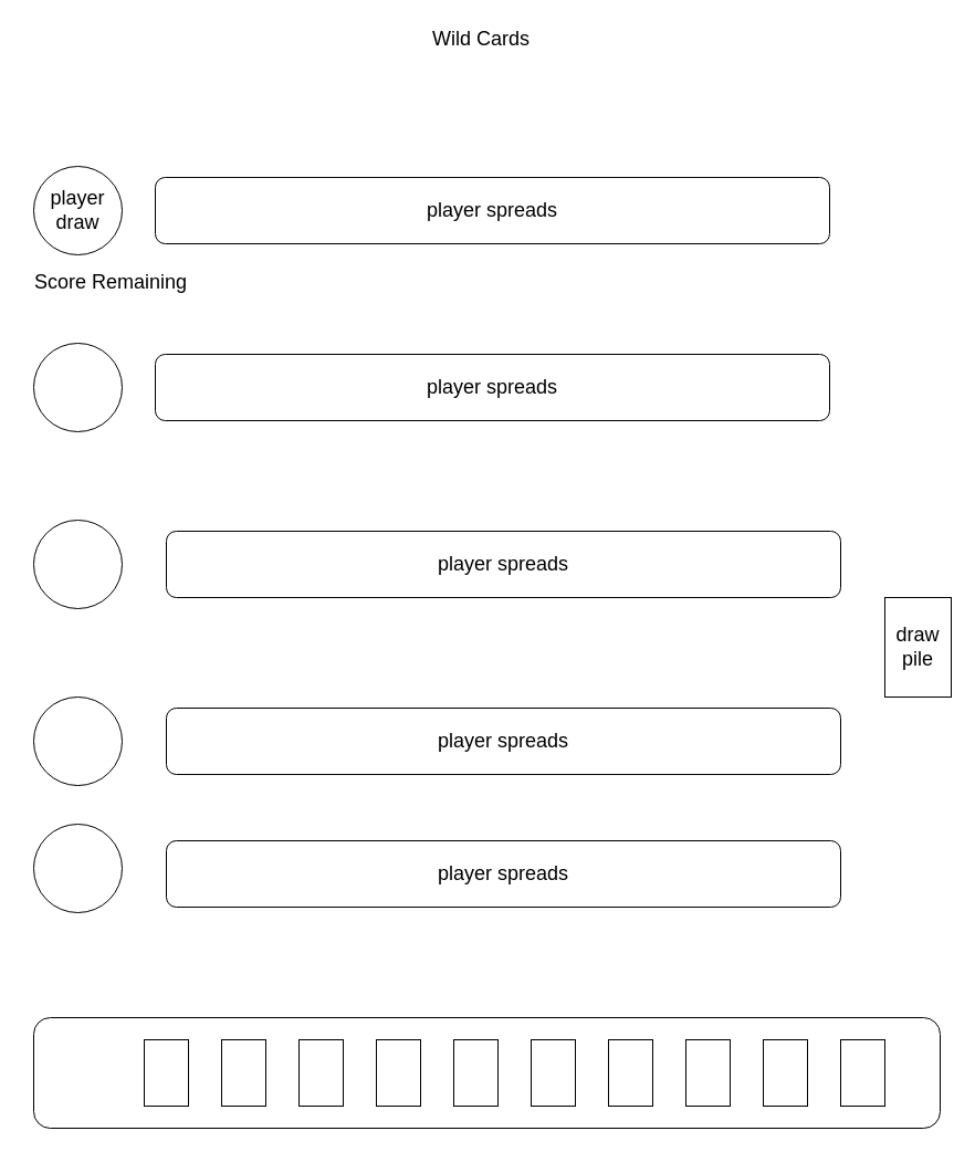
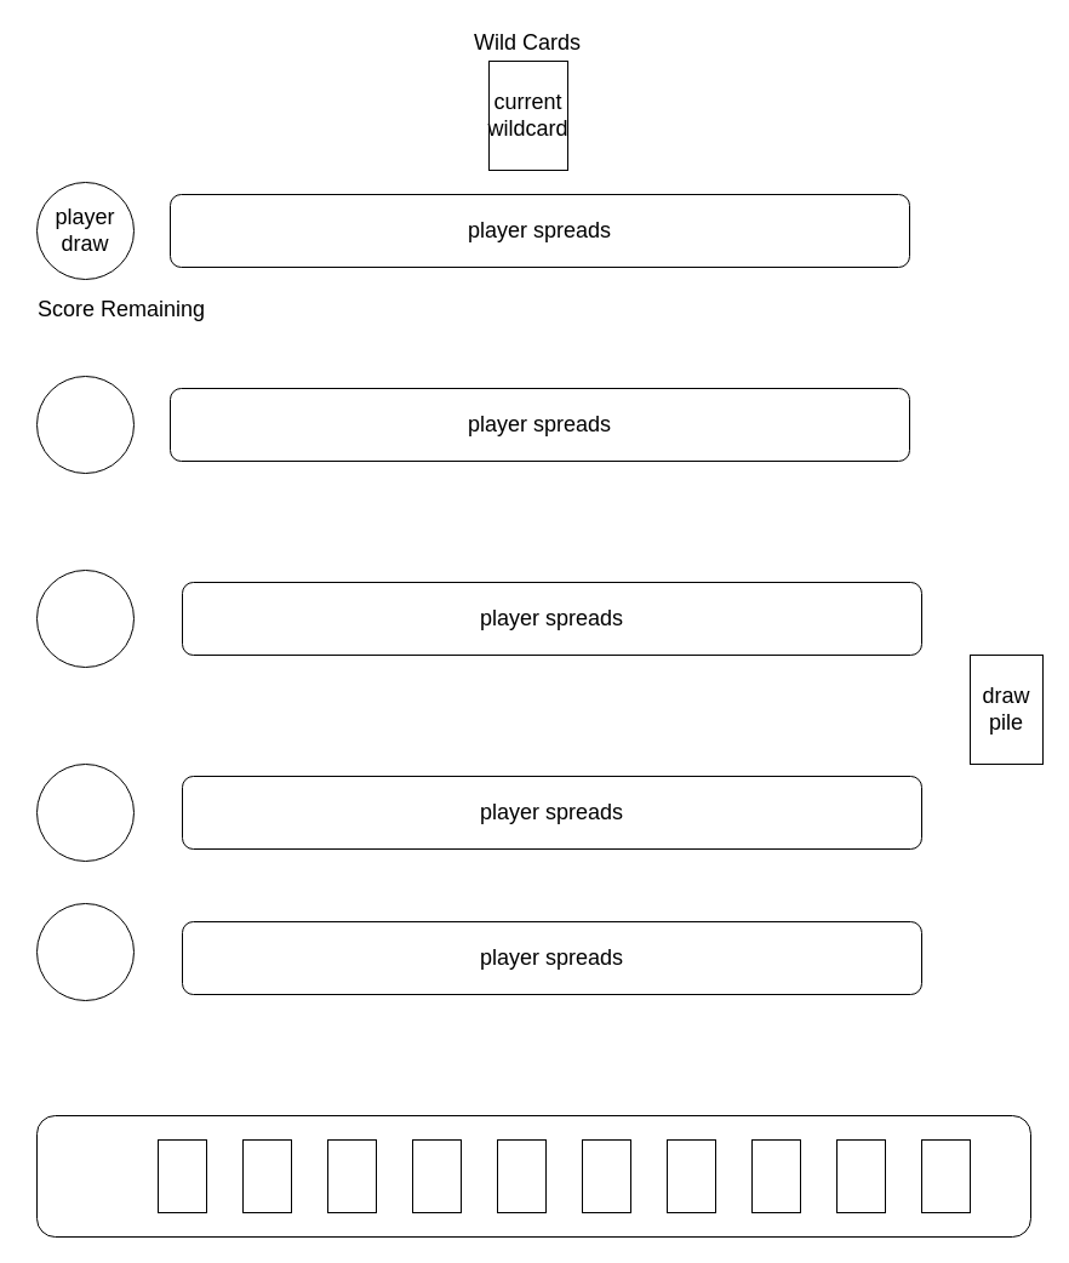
+ <mxCell id="24" value="current wildcard" style="rounded=0;whiteSpace=wrap;html=1;fontSize=18;" vertex="1" parent="1"><mxGeometry x="403" y="50" width="65" height="90" as="geometry" /></mxCell>
